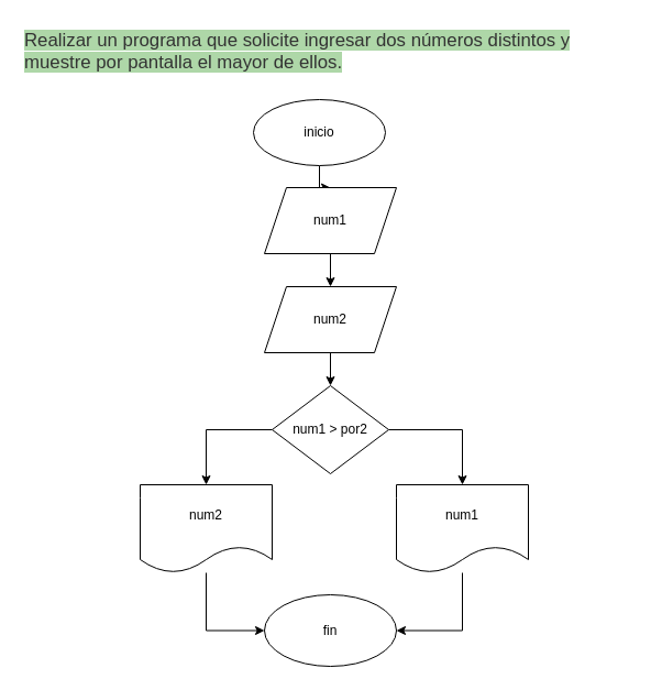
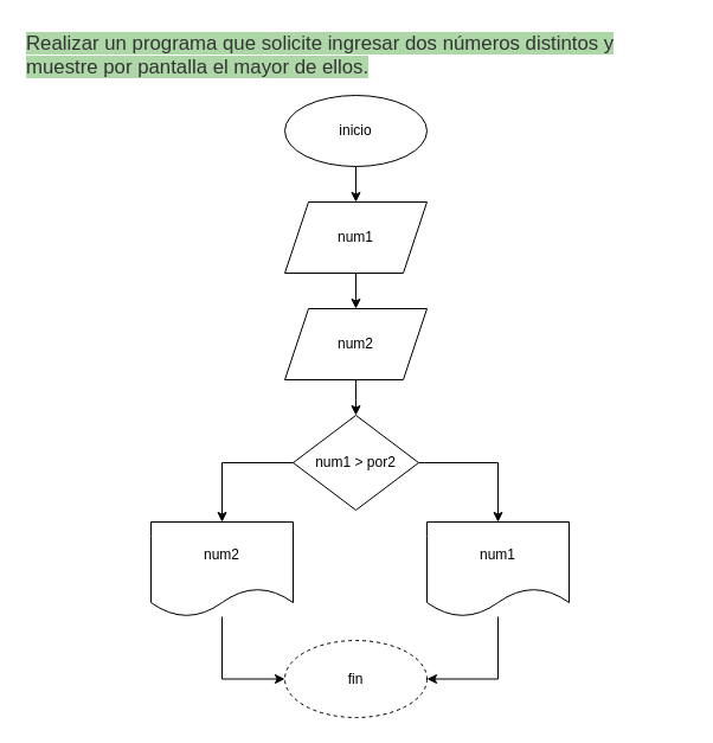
- <mxCell id="4" value="inicio" style="ellipse;whiteSpace=wrap;html=1;" vertex="1" parent="1"><mxGeometry x="230" y="90" width="120" height="60" as="geometry" /></mxCell>
+ <mxCell id="4" value="inicio" style="ellipse;whiteSpace=wrap;html=1;" vertex="1" parent="1"><mxGeometry x="240" y="80" width="120" height="60" as="geometry" /></mxCell>
- <mxCell id="16" value="fin" style="ellipse;whiteSpace=wrap;html=1;" vertex="1" parent="1"><mxGeometry x="240" y="540" width="120" height="65" as="geometry" /></mxCell>
+ <mxCell id="16" value="fin" style="ellipse;whiteSpace=wrap;html=1;dashed=1;" vertex="1" parent="1"><mxGeometry x="240" y="540" width="120" height="65" as="geometry" /></mxCell>
